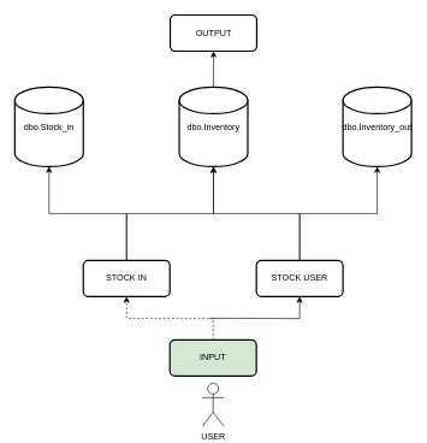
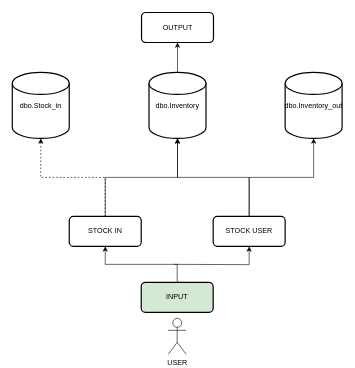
- <mxCell id="4" value="" style="edgeStyle=orthogonalEdgeStyle;rounded=0;orthogonalLoop=1;jettySize=auto;html=1;entryX=0.5;entryY=1;entryDx=0;entryDy=0;entryPerimeter=0;" edge="1" parent="1" source="5" target="9"><mxGeometry relative="1" as="geometry"><mxPoint x="175" y="285" as="targetPoint" /></mxGeometry></mxCell>
+ <mxCell id="4" value="" style="edgeStyle=orthogonalEdgeStyle;rounded=0;orthogonalLoop=1;jettySize=auto;html=1;entryX=0.5;entryY=1;entryDx=0;entryDy=0;entryPerimeter=0;dashed=1;" edge="1" parent="1" source="5" target="9"><mxGeometry relative="1" as="geometry"><mxPoint x="175" y="285" as="targetPoint" /></mxGeometry></mxCell>
- <mxCell id="2" value="" style="edgeStyle=orthogonalEdgeStyle;rounded=0;orthogonalLoop=1;jettySize=auto;html=1;entryX=0.5;entryY=1;entryDx=0;entryDy=0;dashed=1;" edge="1" parent="1" source="3" target="5"><mxGeometry relative="1" as="geometry"><mxPoint x="295" y="395" as="targetPoint" /></mxGeometry></mxCell>
+ <mxCell id="2" value="" style="edgeStyle=orthogonalEdgeStyle;rounded=0;orthogonalLoop=1;jettySize=auto;html=1;entryX=0.5;entryY=1;entryDx=0;entryDy=0;" edge="1" parent="1" source="3" target="5"><mxGeometry relative="1" as="geometry"><mxPoint x="295" y="395" as="targetPoint" /></mxGeometry></mxCell>
